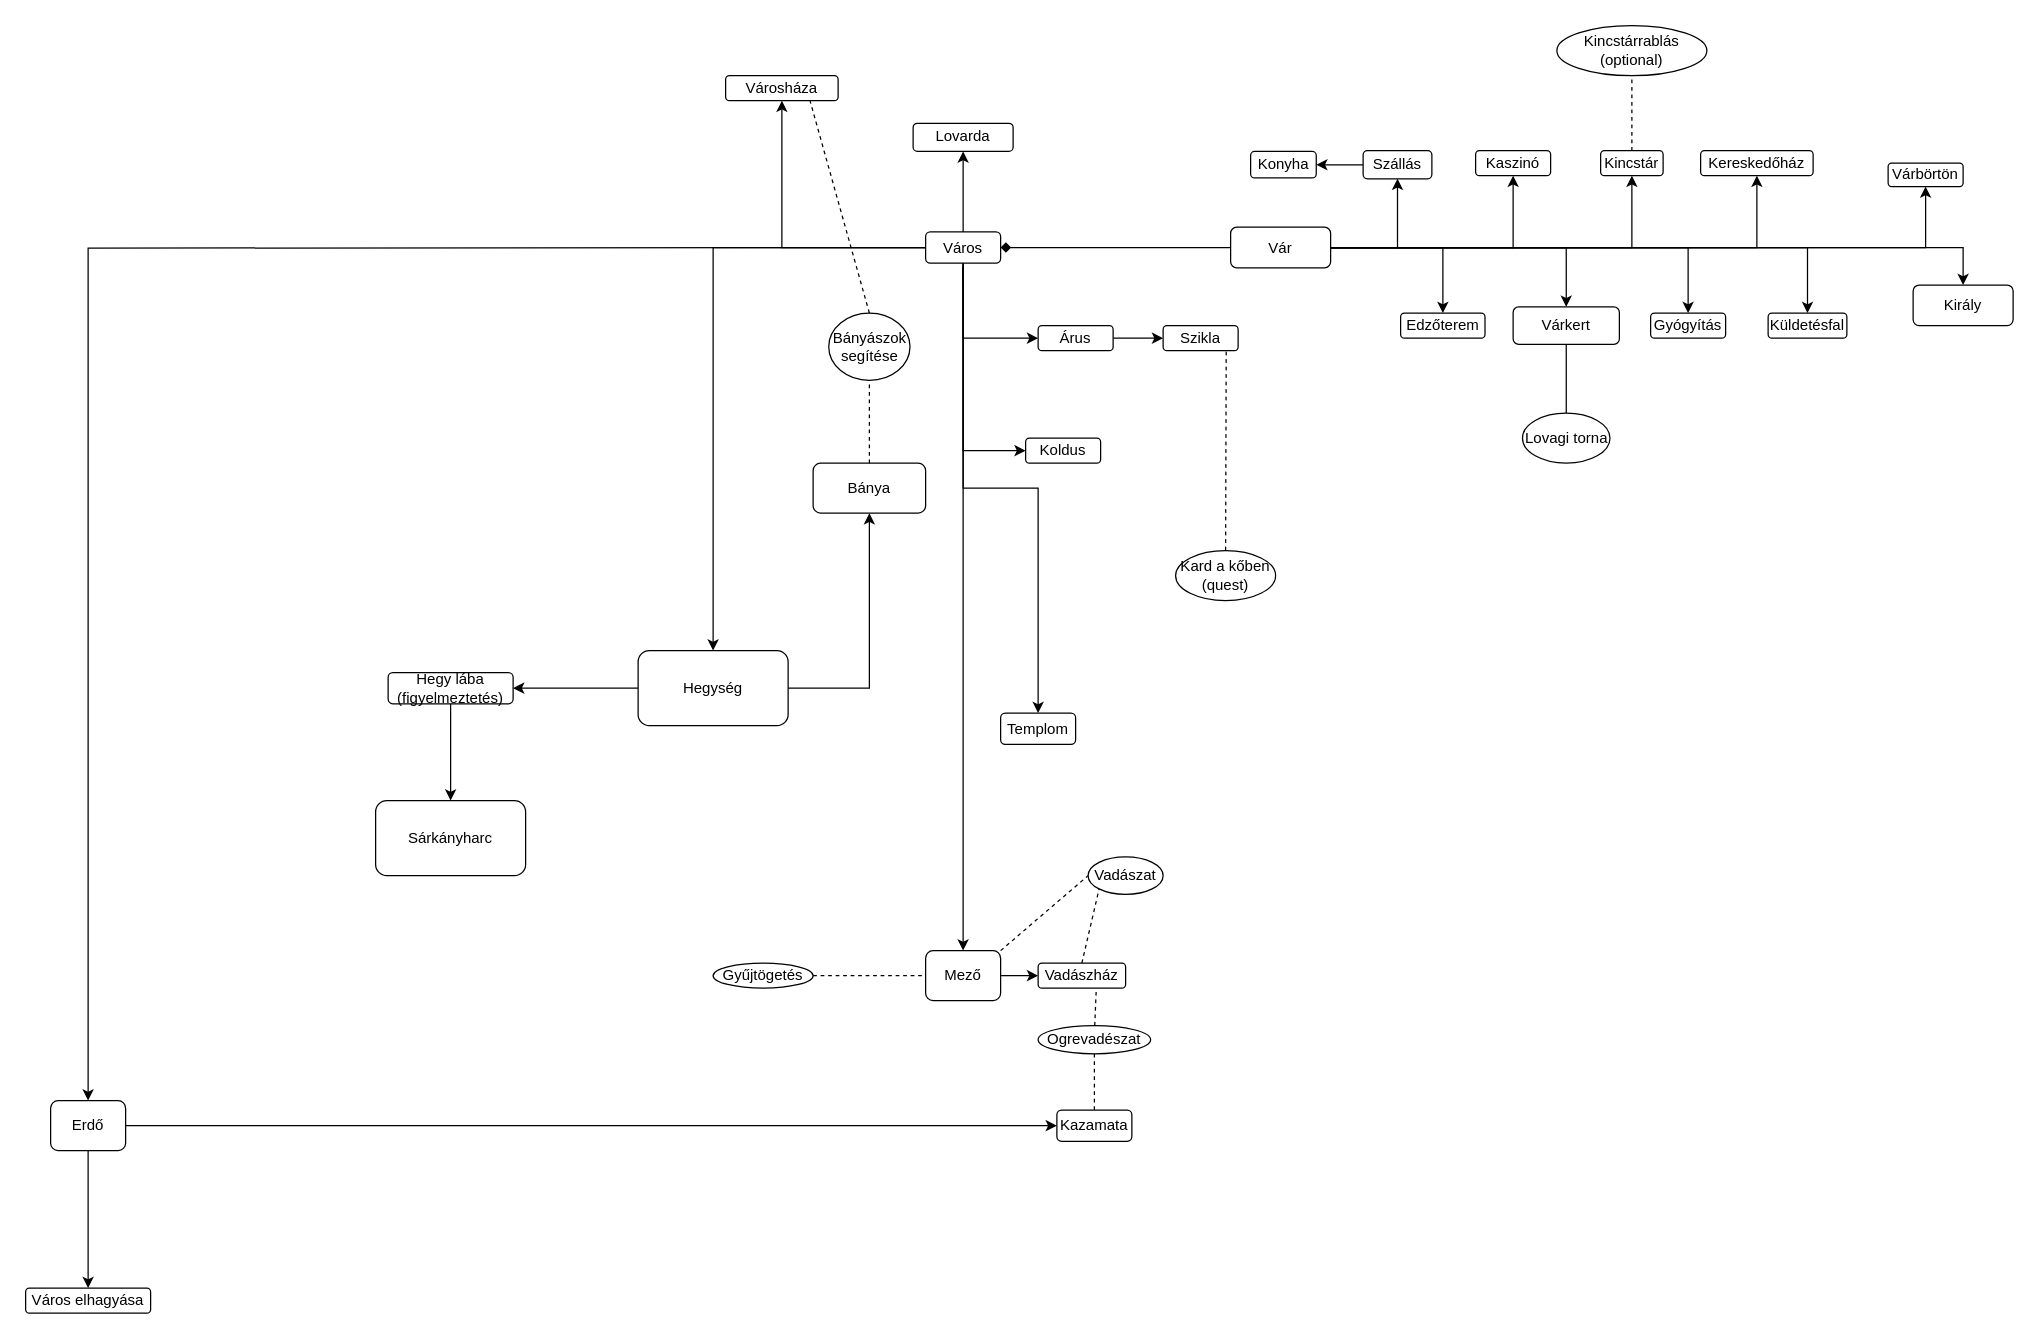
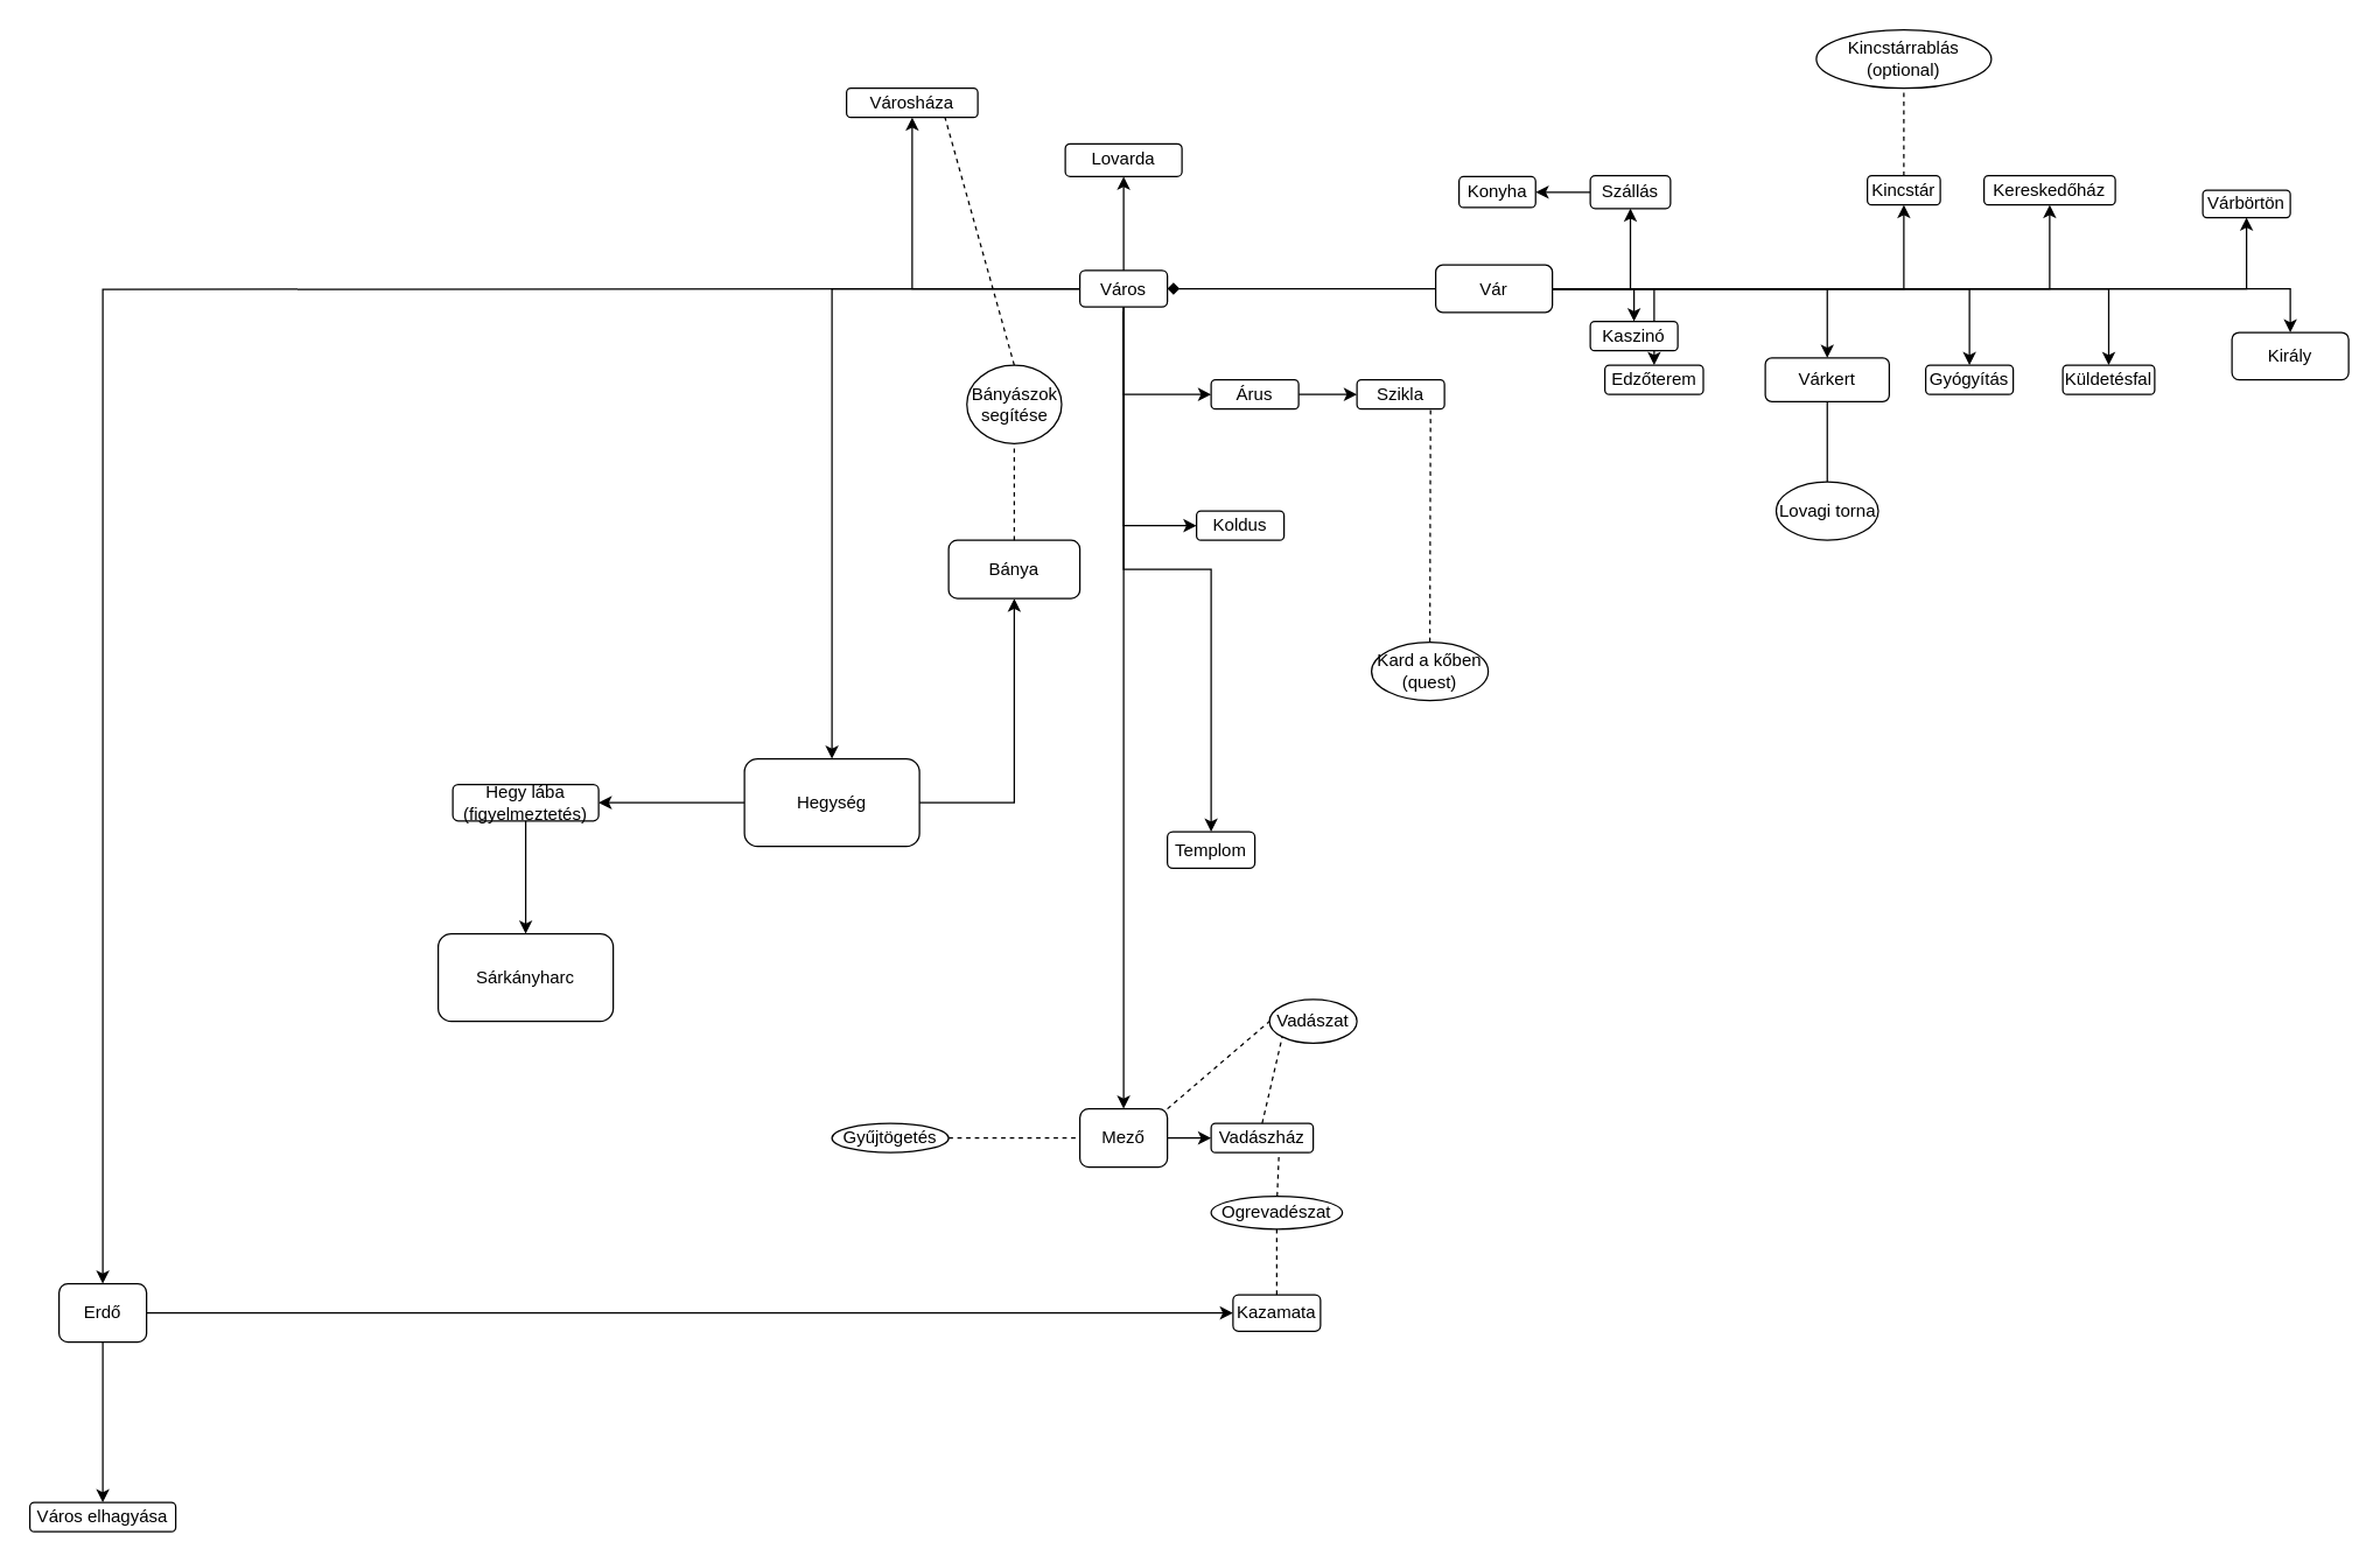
- <mxCell id="21" value="Kaszinó" style="whiteSpace=wrap;html=1;rounded=1;" parent="1" vertex="1"><mxGeometry x="1180" y="120" width="60" height="20" as="geometry" /></mxCell>
+ <mxCell id="21" value="Kaszinó" style="whiteSpace=wrap;html=1;rounded=1;" parent="1" vertex="1"><mxGeometry x="1090" y="220" width="60" height="20" as="geometry" /></mxCell>
- <mxCell id="28" value="Edzőterem" style="rounded=1;whiteSpace=wrap;html=1;" parent="1" vertex="1"><mxGeometry x="1120" y="250" width="67.5" height="20" as="geometry" /></mxCell>
+ <mxCell id="28" value="Edzőterem" style="rounded=1;whiteSpace=wrap;html=1;" parent="1" vertex="1"><mxGeometry x="1100" y="250" width="67.5" height="20" as="geometry" /></mxCell>
